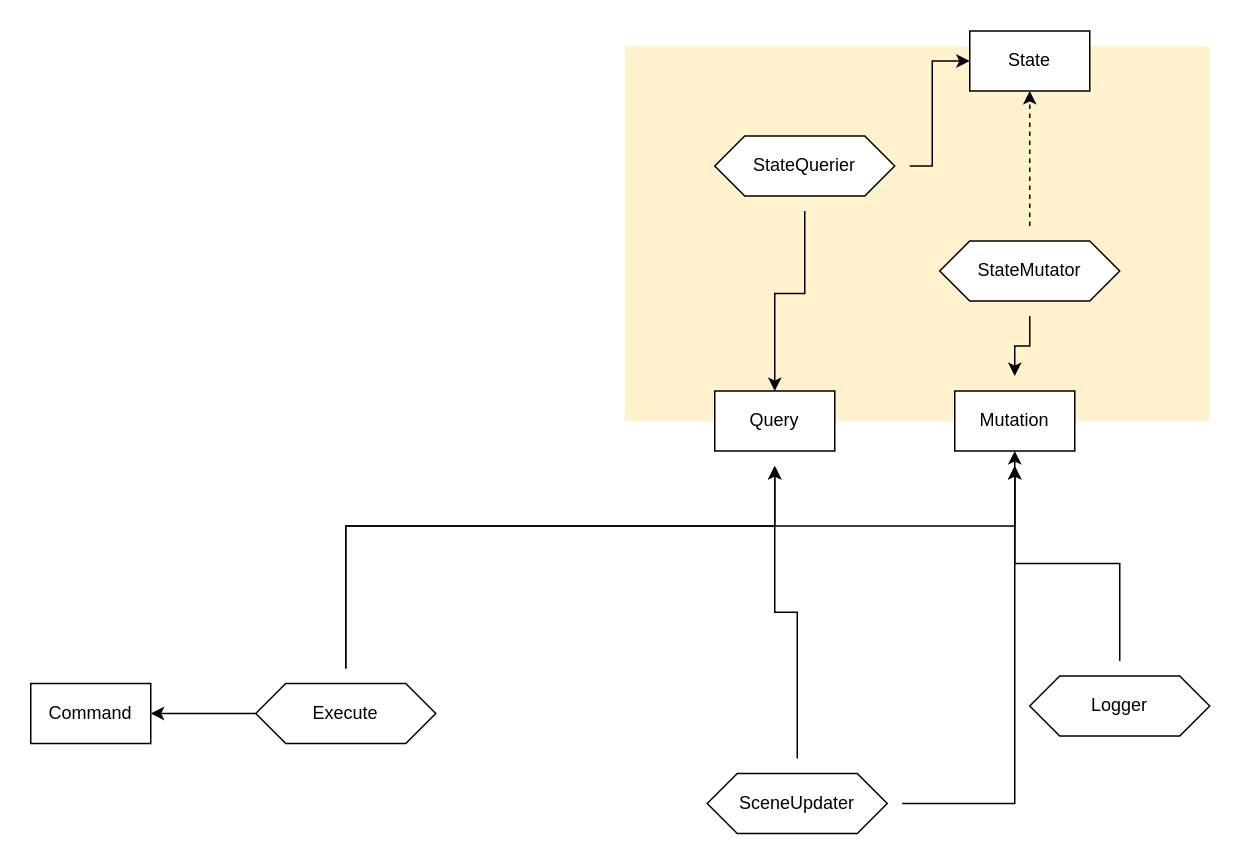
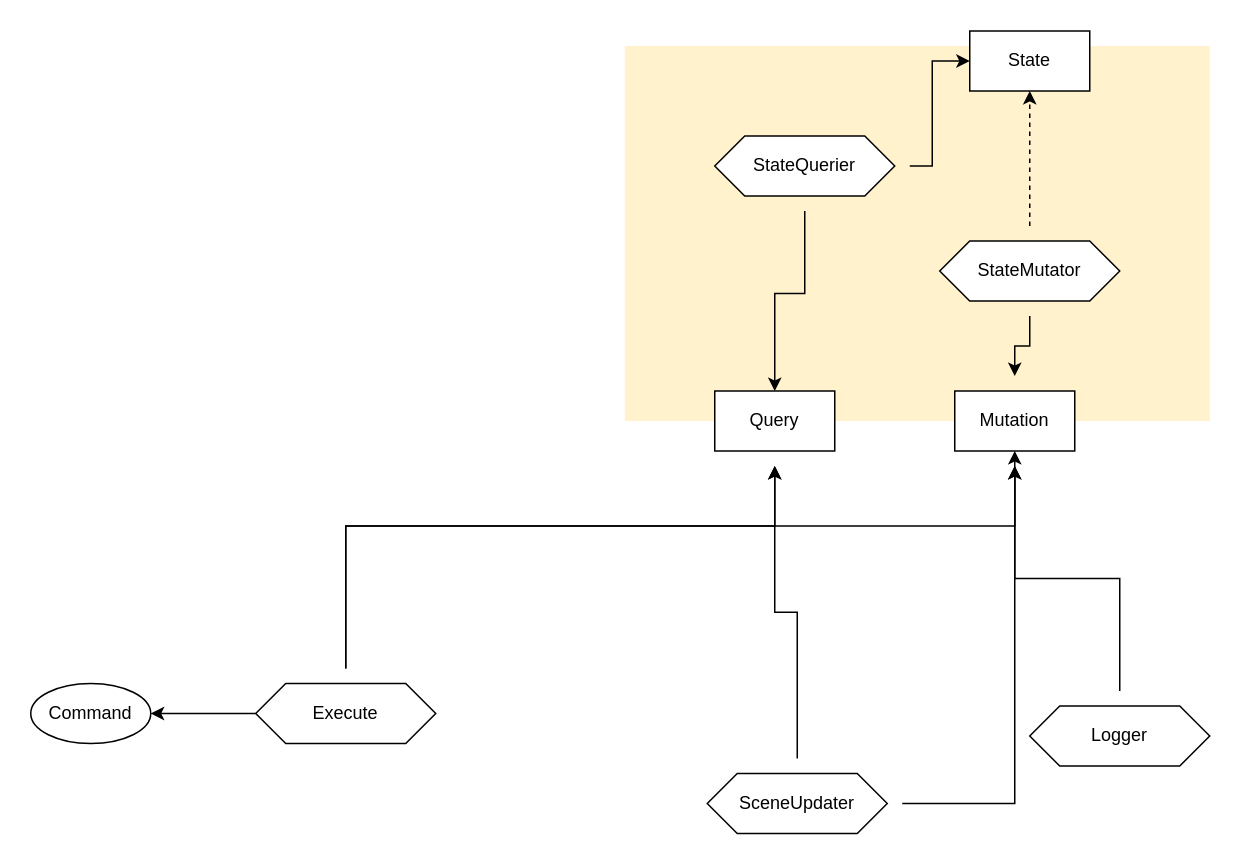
- <mxCell id="10" value="Logger" style="shape=hexagon;perimeter=hexagonPerimeter2;whiteSpace=wrap;html=1;fixedSize=1;" vertex="1" parent="1"><mxGeometry x="686" y="450" width="120" height="40" as="geometry" /></mxCell>
+ <mxCell id="10" value="Logger" style="shape=hexagon;perimeter=hexagonPerimeter2;whiteSpace=wrap;html=1;fixedSize=1;" vertex="1" parent="1"><mxGeometry x="686" y="470" width="120" height="40" as="geometry" /></mxCell>
- <mxCell id="3" value="Command" style="rounded=0;whiteSpace=wrap;html=1;" vertex="1" parent="1"><mxGeometry x="20" y="455" width="80" height="40" as="geometry" /></mxCell>
+ <mxCell id="3" value="Command" style="ellipse;whiteSpace=wrap;html=1;" vertex="1" parent="1"><mxGeometry x="20" y="455" width="80" height="40" as="geometry" /></mxCell>
